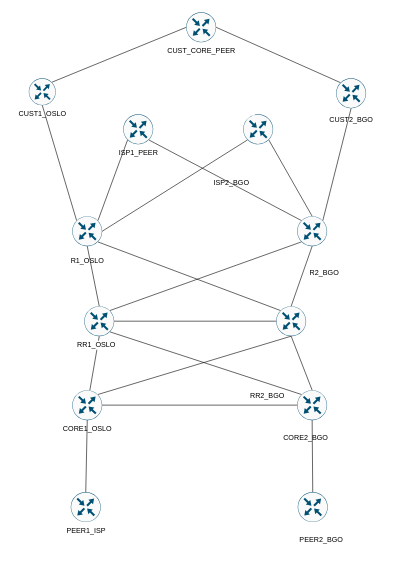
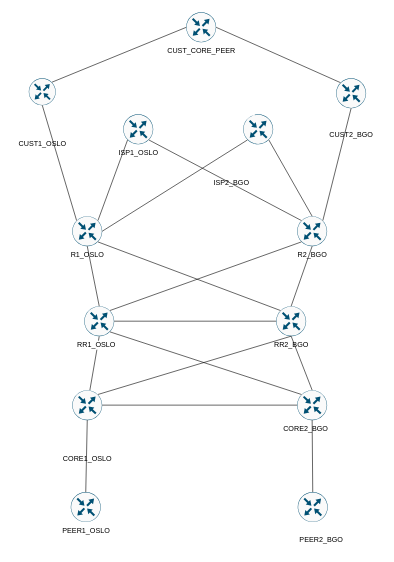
- <mxCell id="16" value="CUST1_OSLO" style="text;html=1;align=center;verticalAlign=middle;resizable=0;points=[];autosize=1;strokeColor=none;fillColor=none;labelBackgroundColor=default;" parent="1" vertex="1"><mxGeometry x="20" y="175" width="100" height="30" as="geometry" /></mxCell>
+ <mxCell id="16" value="CUST1_OSLO" style="text;html=1;align=center;verticalAlign=middle;resizable=0;points=[];autosize=1;strokeColor=none;fillColor=none;labelBackgroundColor=default;" parent="1" vertex="1"><mxGeometry x="20" y="225" width="100" height="30" as="geometry" /></mxCell>
- <mxCell id="23" value="CUST2_BGO" style="text;html=1;align=center;verticalAlign=middle;resizable=0;points=[];autosize=1;strokeColor=none;fillColor=none;labelBackgroundColor=default;" parent="1" vertex="1"><mxGeometry x="535" y="185" width="100" height="30" as="geometry" /></mxCell>
+ <mxCell id="23" value="CUST2_BGO" style="text;html=1;align=center;verticalAlign=middle;resizable=0;points=[];autosize=1;strokeColor=none;fillColor=none;labelBackgroundColor=default;" parent="1" vertex="1"><mxGeometry x="535" y="210" width="100" height="30" as="geometry" /></mxCell>
- <mxCell id="18" value="ISP1_PEER" style="text;html=1;align=center;verticalAlign=middle;resizable=0;points=[];autosize=1;strokeColor=none;fillColor=none;labelBackgroundColor=default;" parent="1" vertex="1"><mxGeometry x="185" y="240" width="90" height="30" as="geometry" /></mxCell>
+ <mxCell id="18" value="ISP1_OSLO" style="text;html=1;align=center;verticalAlign=middle;resizable=0;points=[];autosize=1;strokeColor=none;fillColor=none;labelBackgroundColor=default;" parent="1" vertex="1"><mxGeometry x="185" y="240" width="90" height="30" as="geometry" /></mxCell>
- <mxCell id="24" value="R1_OSLO" style="text;html=1;align=center;verticalAlign=middle;resizable=0;points=[];autosize=1;strokeColor=none;fillColor=none;labelBackgroundColor=default;" parent="1" vertex="1"><mxGeometry x="105" y="420" width="80" height="30" as="geometry" /></mxCell>
+ <mxCell id="24" value="R1_OSLO" style="text;html=1;align=center;verticalAlign=middle;resizable=0;points=[];autosize=1;strokeColor=none;fillColor=none;labelBackgroundColor=default;" parent="1" vertex="1"><mxGeometry x="105" y="410" width="80" height="30" as="geometry" /></mxCell>
- <mxCell id="25" value="R2_BGO" style="text;html=1;align=center;verticalAlign=middle;resizable=0;points=[];autosize=1;strokeColor=none;fillColor=none;labelBackgroundColor=default;" parent="1" vertex="1"><mxGeometry x="505" y="440" width="70" height="30" as="geometry" /></mxCell>
+ <mxCell id="25" value="R2_BGO" style="text;html=1;align=center;verticalAlign=middle;resizable=0;points=[];autosize=1;strokeColor=none;fillColor=none;labelBackgroundColor=default;" parent="1" vertex="1"><mxGeometry x="485" y="410" width="70" height="30" as="geometry" /></mxCell>
- <mxCell id="26" value="RR2_BGO" style="text;html=1;align=center;verticalAlign=middle;resizable=0;points=[];autosize=1;strokeColor=none;fillColor=none;labelBorderColor=none;labelBackgroundColor=default;" parent="1" vertex="1"><mxGeometry x="405" y="645" width="80" height="30" as="geometry" /></mxCell>
+ <mxCell id="26" value="RR2_BGO" style="text;html=1;align=center;verticalAlign=middle;resizable=0;points=[];autosize=1;strokeColor=none;fillColor=none;labelBorderColor=none;labelBackgroundColor=default;" parent="1" vertex="1"><mxGeometry x="445" y="560" width="80" height="30" as="geometry" /></mxCell>
- <mxCell id="21" value="CORE1_OSLO" style="text;html=1;align=center;verticalAlign=middle;resizable=0;points=[];autosize=1;strokeColor=none;fillColor=none;labelBackgroundColor=default;" parent="1" vertex="1"><mxGeometry x="95" y="700" width="100" height="30" as="geometry" /></mxCell>
+ <mxCell id="21" value="CORE1_OSLO" style="text;html=1;align=center;verticalAlign=middle;resizable=0;points=[];autosize=1;strokeColor=none;fillColor=none;labelBackgroundColor=default;" parent="1" vertex="1"><mxGeometry x="95" y="750" width="100" height="30" as="geometry" /></mxCell>
- <mxCell id="20" value="CORE2_BGO" style="text;html=1;align=center;verticalAlign=middle;resizable=0;points=[];autosize=1;strokeColor=none;fillColor=none;" parent="1" vertex="1"><mxGeometry x="459" y="715" width="100" height="30" as="geometry" /></mxCell>
+ <mxCell id="20" value="CORE2_BGO" style="text;html=1;align=center;verticalAlign=middle;resizable=0;points=[];autosize=1;strokeColor=none;fillColor=none;" parent="1" vertex="1"><mxGeometry x="459" y="700" width="100" height="30" as="geometry" /></mxCell>
- <mxCell id="27" value="PEER1_ISP" style="text;html=1;align=center;verticalAlign=middle;resizable=0;points=[];autosize=1;strokeColor=none;fillColor=none;" parent="1" vertex="1"><mxGeometry x="92.5" y="870" width="100" height="30" as="geometry" /></mxCell>
+ <mxCell id="27" value="PEER1_OSLO" style="text;html=1;align=center;verticalAlign=middle;resizable=0;points=[];autosize=1;strokeColor=none;fillColor=none;" parent="1" vertex="1"><mxGeometry x="92.5" y="870" width="100" height="30" as="geometry" /></mxCell>
